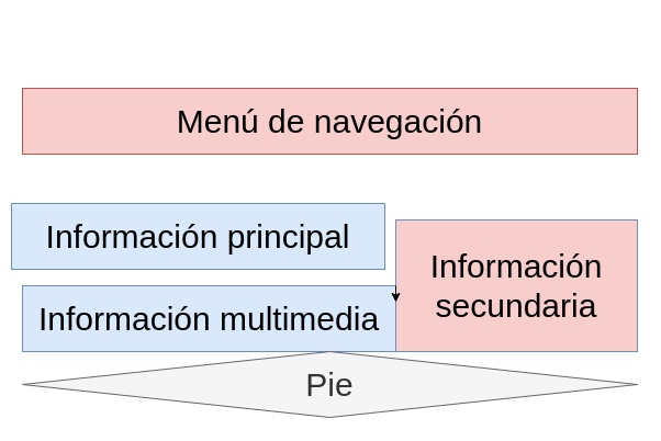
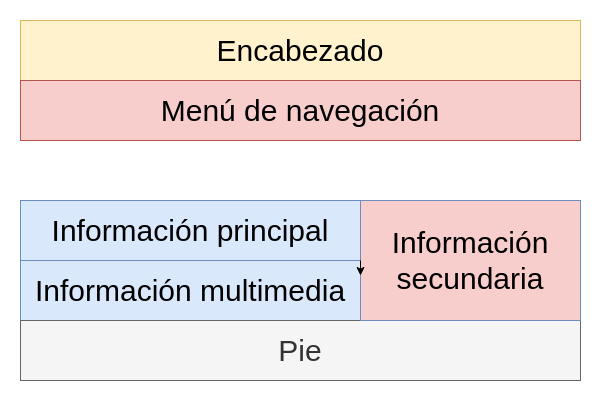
+ <mxCell id="2" value="&lt;font style=&quot;font-size: 30px&quot;&gt;Encabezado&lt;/font&gt;" style="rounded=0;whiteSpace=wrap;html=1;fillColor=#fff2cc;strokeColor=#d6b656;" vertex="1" parent="1"><mxGeometry x="20" y="20" width="560" height="60" as="geometry" /></mxCell>
- <mxCell id="4" value="Información principal" style="rounded=0;whiteSpace=wrap;html=1;fontSize=30;fillColor=#dae8fc;strokeColor=#6c8ebf;" vertex="1" parent="1"><mxGeometry x="10" y="185" width="340" height="60" as="geometry" /></mxCell>
+ <mxCell id="4" value="Información principal" style="rounded=0;whiteSpace=wrap;html=1;fontSize=30;fillColor=#dae8fc;strokeColor=#6c8ebf;" vertex="1" parent="1"><mxGeometry x="20" y="200" width="340" height="60" as="geometry" /></mxCell>
- <mxCell id="6" value="Pie" style="rhombus;whiteSpace=wrap;html=1;fontSize=30;fillColor=#f5f5f5;strokeColor=#666666;fontColor=#333333;" vertex="1" parent="1"><mxGeometry x="20" y="320" width="560" height="60" as="geometry" /></mxCell>
+ <mxCell id="6" value="Pie" style="rounded=0;whiteSpace=wrap;html=1;fontSize=30;fillColor=#f5f5f5;strokeColor=#666666;fontColor=#333333;" vertex="1" parent="1"><mxGeometry x="20" y="320" width="560" height="60" as="geometry" /></mxCell>
